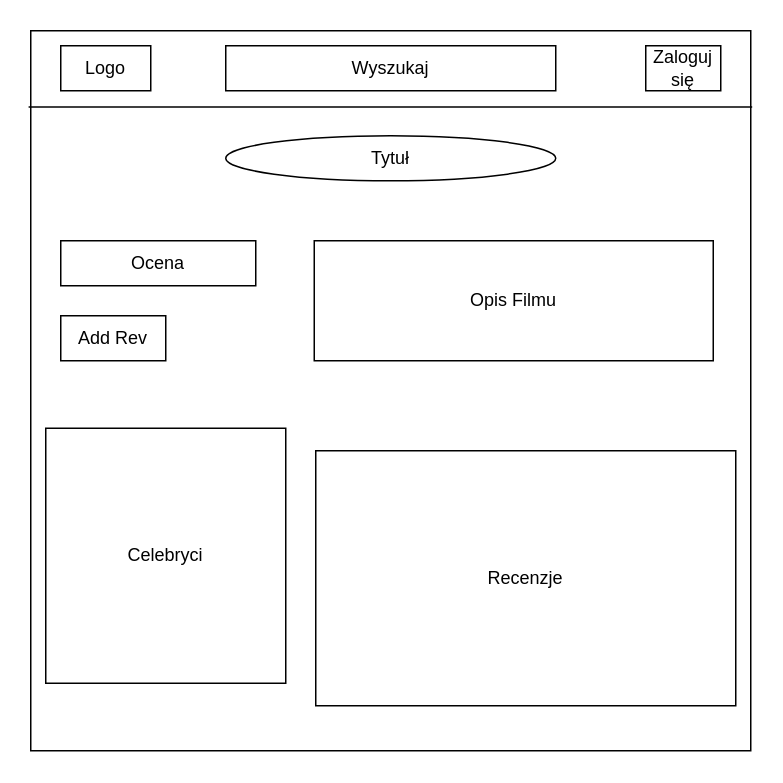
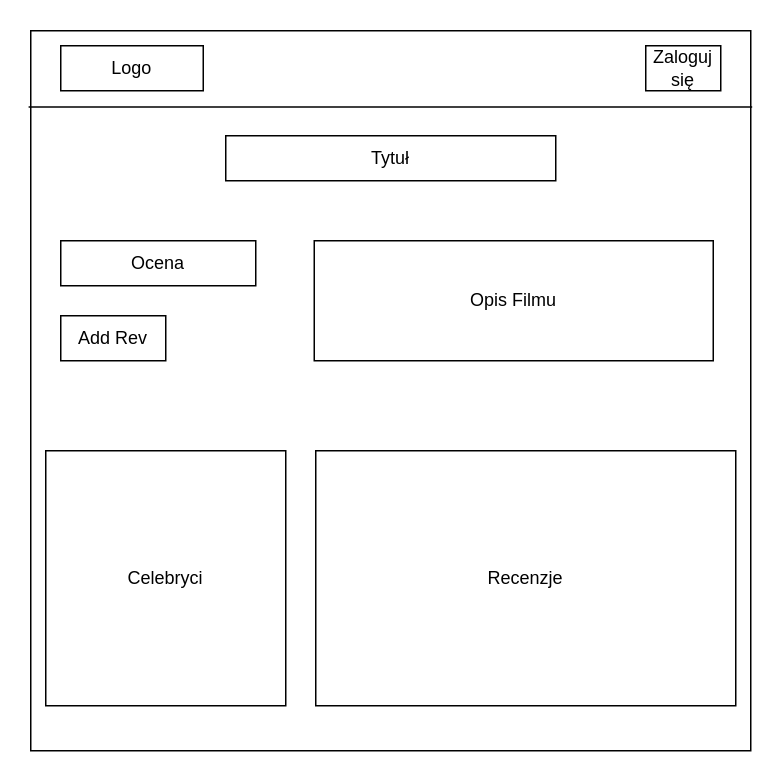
- <mxCell id="3" value="Logo" style="rounded=0;whiteSpace=wrap;html=1;" vertex="1" parent="1"><mxGeometry x="40" y="30" width="60" height="30" as="geometry" /></mxCell>
+ <mxCell id="3" value="Logo" style="rounded=0;whiteSpace=wrap;html=1;" vertex="1" parent="1"><mxGeometry x="40" y="30" width="95" height="30" as="geometry" /></mxCell>
- <mxCell id="4" value="Wyszukaj" style="rounded=0;whiteSpace=wrap;html=1;" vertex="1" parent="1"><mxGeometry x="150" y="30" width="220" height="30" as="geometry" /></mxCell>
- <mxCell id="7" value="Tytuł" style="ellipse;whiteSpace=wrap;html=1;" vertex="1" parent="1"><mxGeometry x="150" y="90" width="220" height="30" as="geometry" /></mxCell>
+ <mxCell id="7" value="Tytuł" style="rounded=0;whiteSpace=wrap;html=1;" vertex="1" parent="1"><mxGeometry x="150" y="90" width="220" height="30" as="geometry" /></mxCell>
- <mxCell id="10" value="Celebryci" style="rounded=0;whiteSpace=wrap;html=1;" vertex="1" parent="1"><mxGeometry x="30" y="285" width="160" height="170" as="geometry" /></mxCell>
+ <mxCell id="10" value="Celebryci" style="rounded=0;whiteSpace=wrap;html=1;" vertex="1" parent="1"><mxGeometry x="30" y="300" width="160" height="170" as="geometry" /></mxCell>
